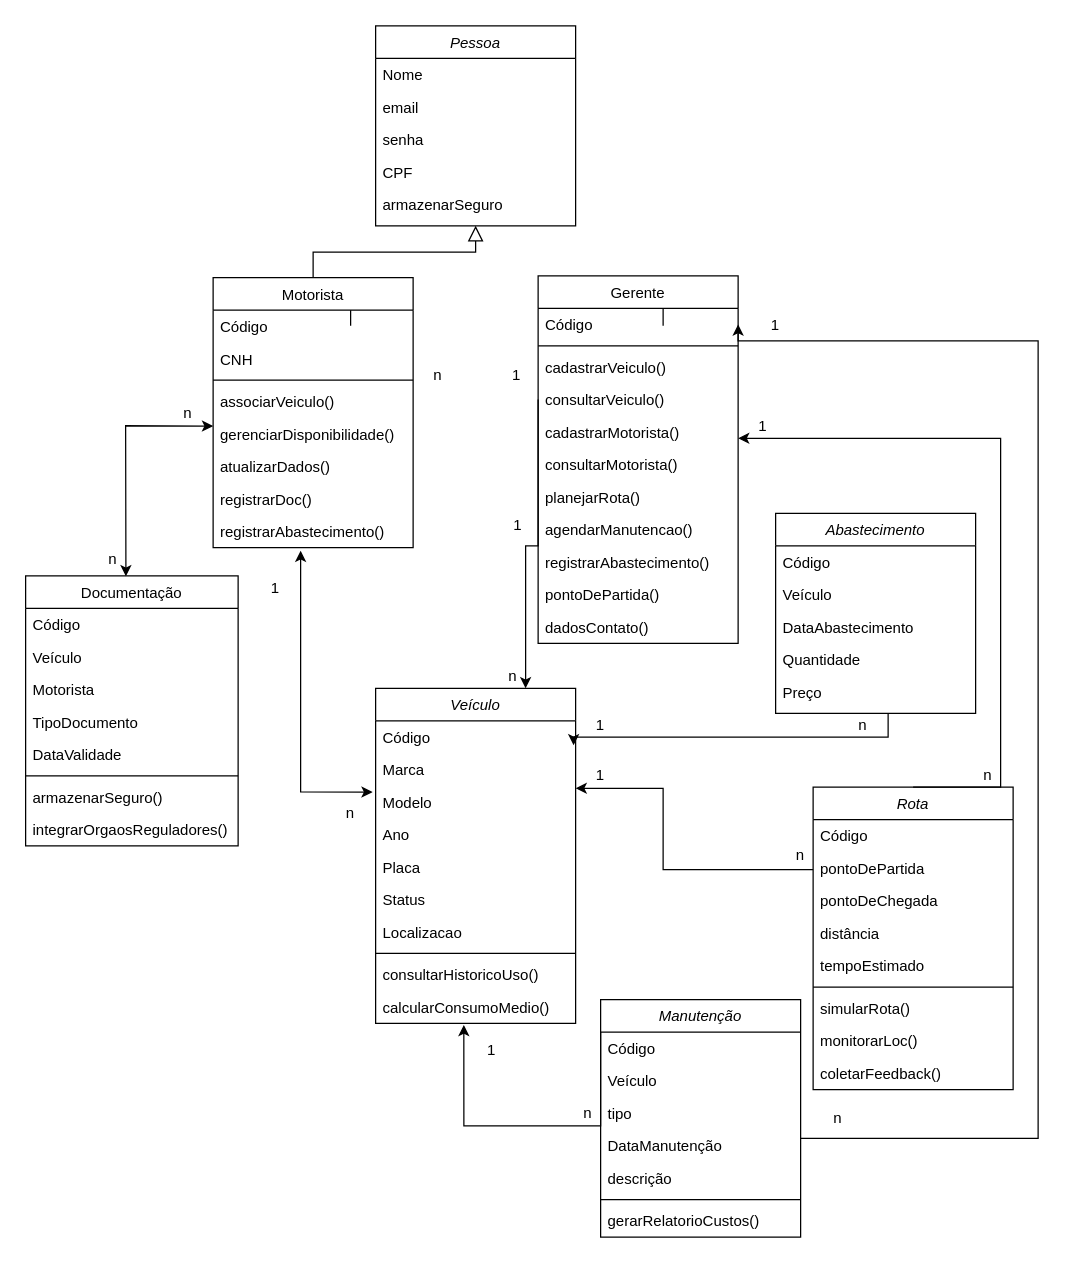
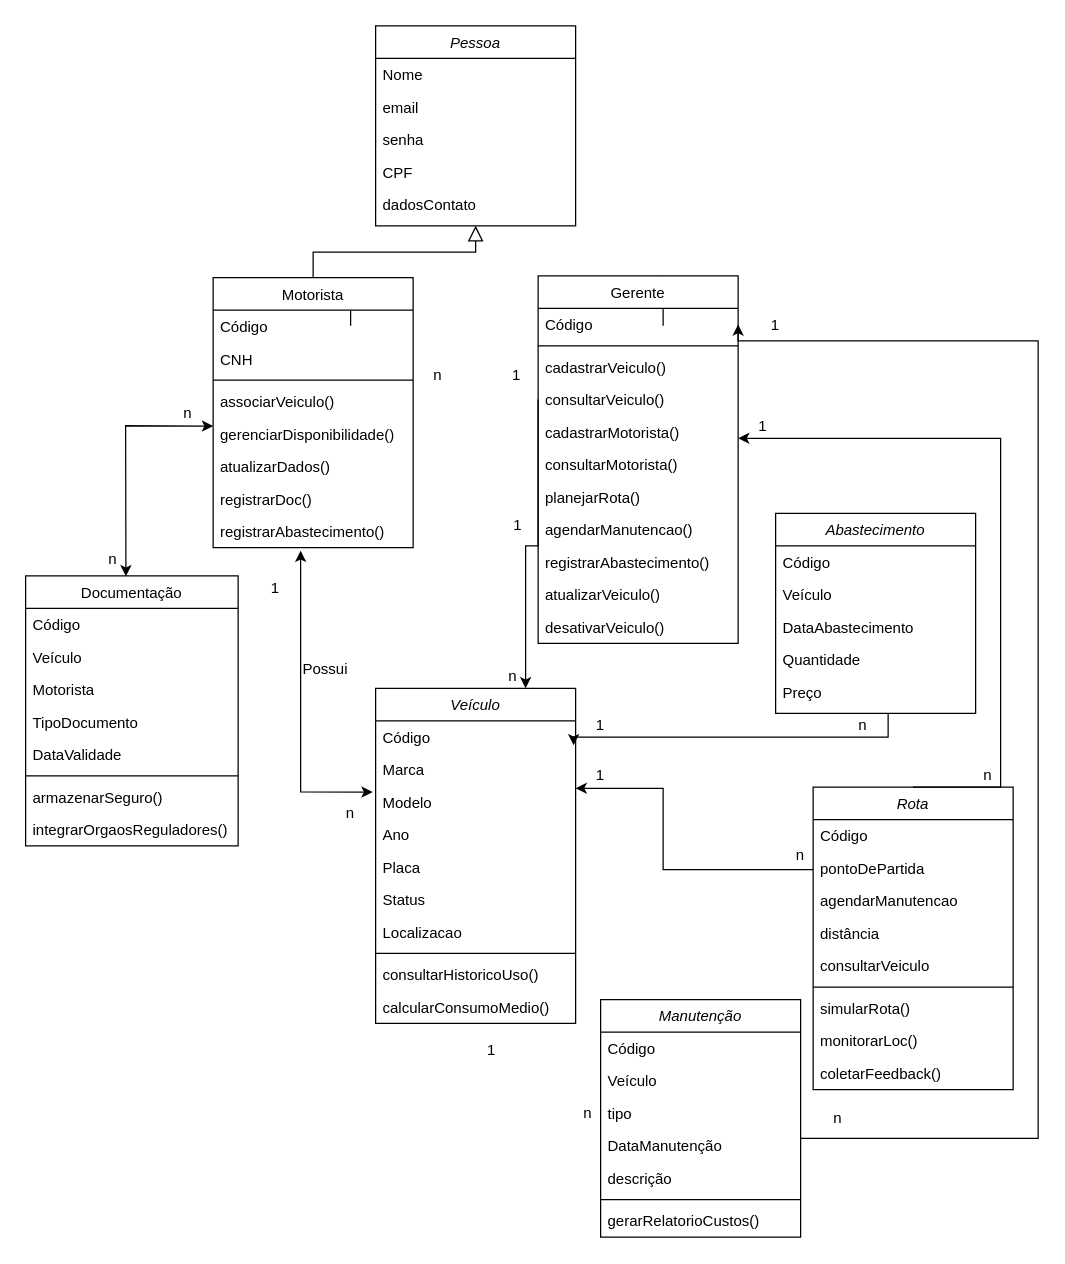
- <mxCell id="7" value="armazenarSeguro" style="text;align=left;verticalAlign=top;spacingLeft=4;spacingRight=4;overflow=hidden;rotatable=0;points=[[0,0.5],[1,0.5]];portConstraint=eastwest;rounded=0;shadow=0;html=0;" parent="2" vertex="1"><mxGeometry y="130" width="160" height="26" as="geometry" /></mxCell>
+ <mxCell id="7" value="dadosContato" style="text;align=left;verticalAlign=top;spacingLeft=4;spacingRight=4;overflow=hidden;rotatable=0;points=[[0,0.5],[1,0.5]];portConstraint=eastwest;rounded=0;shadow=0;html=0;" parent="2" vertex="1"><mxGeometry y="130" width="160" height="26" as="geometry" /></mxCell>
- <mxCell id="20" value="pontoDePartida()" style="text;align=left;verticalAlign=top;spacingLeft=4;spacingRight=4;overflow=hidden;rotatable=0;points=[[0,0.5],[1,0.5]];portConstraint=eastwest;" vertex="1" parent="10"><mxGeometry y="242" width="160" height="26" as="geometry" /></mxCell>
+ <mxCell id="20" value="atualizarVeiculo()" style="text;align=left;verticalAlign=top;spacingLeft=4;spacingRight=4;overflow=hidden;rotatable=0;points=[[0,0.5],[1,0.5]];portConstraint=eastwest;" vertex="1" parent="10"><mxGeometry y="242" width="160" height="26" as="geometry" /></mxCell>
- <mxCell id="21" value="dadosContato()" style="text;align=left;verticalAlign=top;spacingLeft=4;spacingRight=4;overflow=hidden;rotatable=0;points=[[0,0.5],[1,0.5]];portConstraint=eastwest;" vertex="1" parent="10"><mxGeometry y="268" width="160" height="26" as="geometry" /></mxCell>
+ <mxCell id="21" value="desativarVeiculo()" style="text;align=left;verticalAlign=top;spacingLeft=4;spacingRight=4;overflow=hidden;rotatable=0;points=[[0,0.5],[1,0.5]];portConstraint=eastwest;" vertex="1" parent="10"><mxGeometry y="268" width="160" height="26" as="geometry" /></mxCell>
+ <mxCell id="45" value="Possui" style="text;html=1;align=center;verticalAlign=middle;whiteSpace=wrap;rounded=0;" parent="1" vertex="1"><mxGeometry x="230" y="520" width="60" height="30" as="geometry" /></mxCell>
- <mxCell id="59" value="pontoDeChegada" style="text;align=left;verticalAlign=top;spacingLeft=4;spacingRight=4;overflow=hidden;rotatable=0;points=[[0,0.5],[1,0.5]];portConstraint=eastwest;rounded=0;shadow=0;html=0;" parent="56" vertex="1"><mxGeometry y="78" width="160" height="26" as="geometry" /></mxCell>
+ <mxCell id="59" value="agendarManutencao" style="text;align=left;verticalAlign=top;spacingLeft=4;spacingRight=4;overflow=hidden;rotatable=0;points=[[0,0.5],[1,0.5]];portConstraint=eastwest;rounded=0;shadow=0;html=0;" parent="56" vertex="1"><mxGeometry y="78" width="160" height="26" as="geometry" /></mxCell>
- <mxCell id="61" value="tempoEstimado" style="text;align=left;verticalAlign=top;spacingLeft=4;spacingRight=4;overflow=hidden;rotatable=0;points=[[0,0.5],[1,0.5]];portConstraint=eastwest;rounded=0;shadow=0;html=0;" parent="56" vertex="1"><mxGeometry y="130" width="160" height="26" as="geometry" /></mxCell>
+ <mxCell id="61" value="consultarVeiculo" style="text;align=left;verticalAlign=top;spacingLeft=4;spacingRight=4;overflow=hidden;rotatable=0;points=[[0,0.5],[1,0.5]];portConstraint=eastwest;rounded=0;shadow=0;html=0;" parent="56" vertex="1"><mxGeometry y="130" width="160" height="26" as="geometry" /></mxCell>
- <mxCell id="67" style="edgeStyle=orthogonalEdgeStyle;rounded=0;orthogonalLoop=1;jettySize=auto;html=1;exitX=0.25;exitY=0;exitDx=0;exitDy=0;entryX=0.441;entryY=1.052;entryDx=0;entryDy=0;entryPerimeter=0;" parent="1" source="68" edge="1" target="42"><mxGeometry relative="1" as="geometry"><mxPoint x="460" y="670" as="targetPoint" /><Array as="points"><mxPoint x="480" y="799" /><mxPoint x="480" y="900" /><mxPoint x="371" y="900" /></Array></mxGeometry></mxCell>
